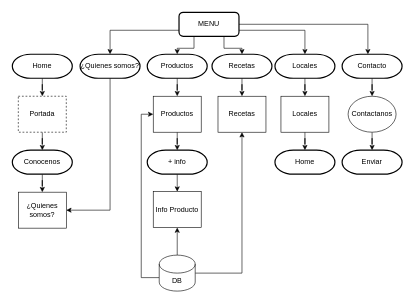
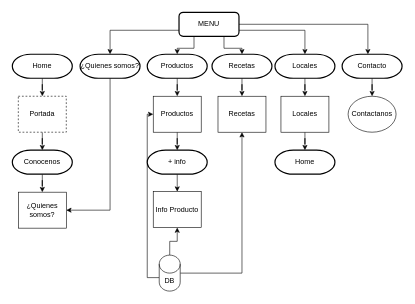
- <mxCell id="31" value="" style="edgeStyle=orthogonalEdgeStyle;rounded=0;orthogonalLoop=1;jettySize=auto;html=1;" edge="1" parent="1" source="32" target="36"><mxGeometry relative="1" as="geometry" /></mxCell>
- <mxCell id="36" value="Enviar" style="strokeWidth=2;html=1;shape=mxgraph.flowchart.terminator;whiteSpace=wrap;" vertex="1" parent="1"><mxGeometry x="570" y="250" width="100" height="40" as="geometry" /></mxCell>
- <mxCell id="28" value="DB" style="shape=cylinder3;whiteSpace=wrap;html=1;boundedLbl=1;backgroundOutline=1;size=15;" vertex="1" parent="1"><mxGeometry x="265" y="425" width="60" height="60" as="geometry" /></mxCell>
+ <mxCell id="28" value="DB" style="shape=cylinder3;whiteSpace=wrap;html=1;boundedLbl=1;backgroundOutline=1;size=15;" vertex="1" parent="1"><mxGeometry x="265" y="425" width="35" height="60" as="geometry" /></mxCell>
